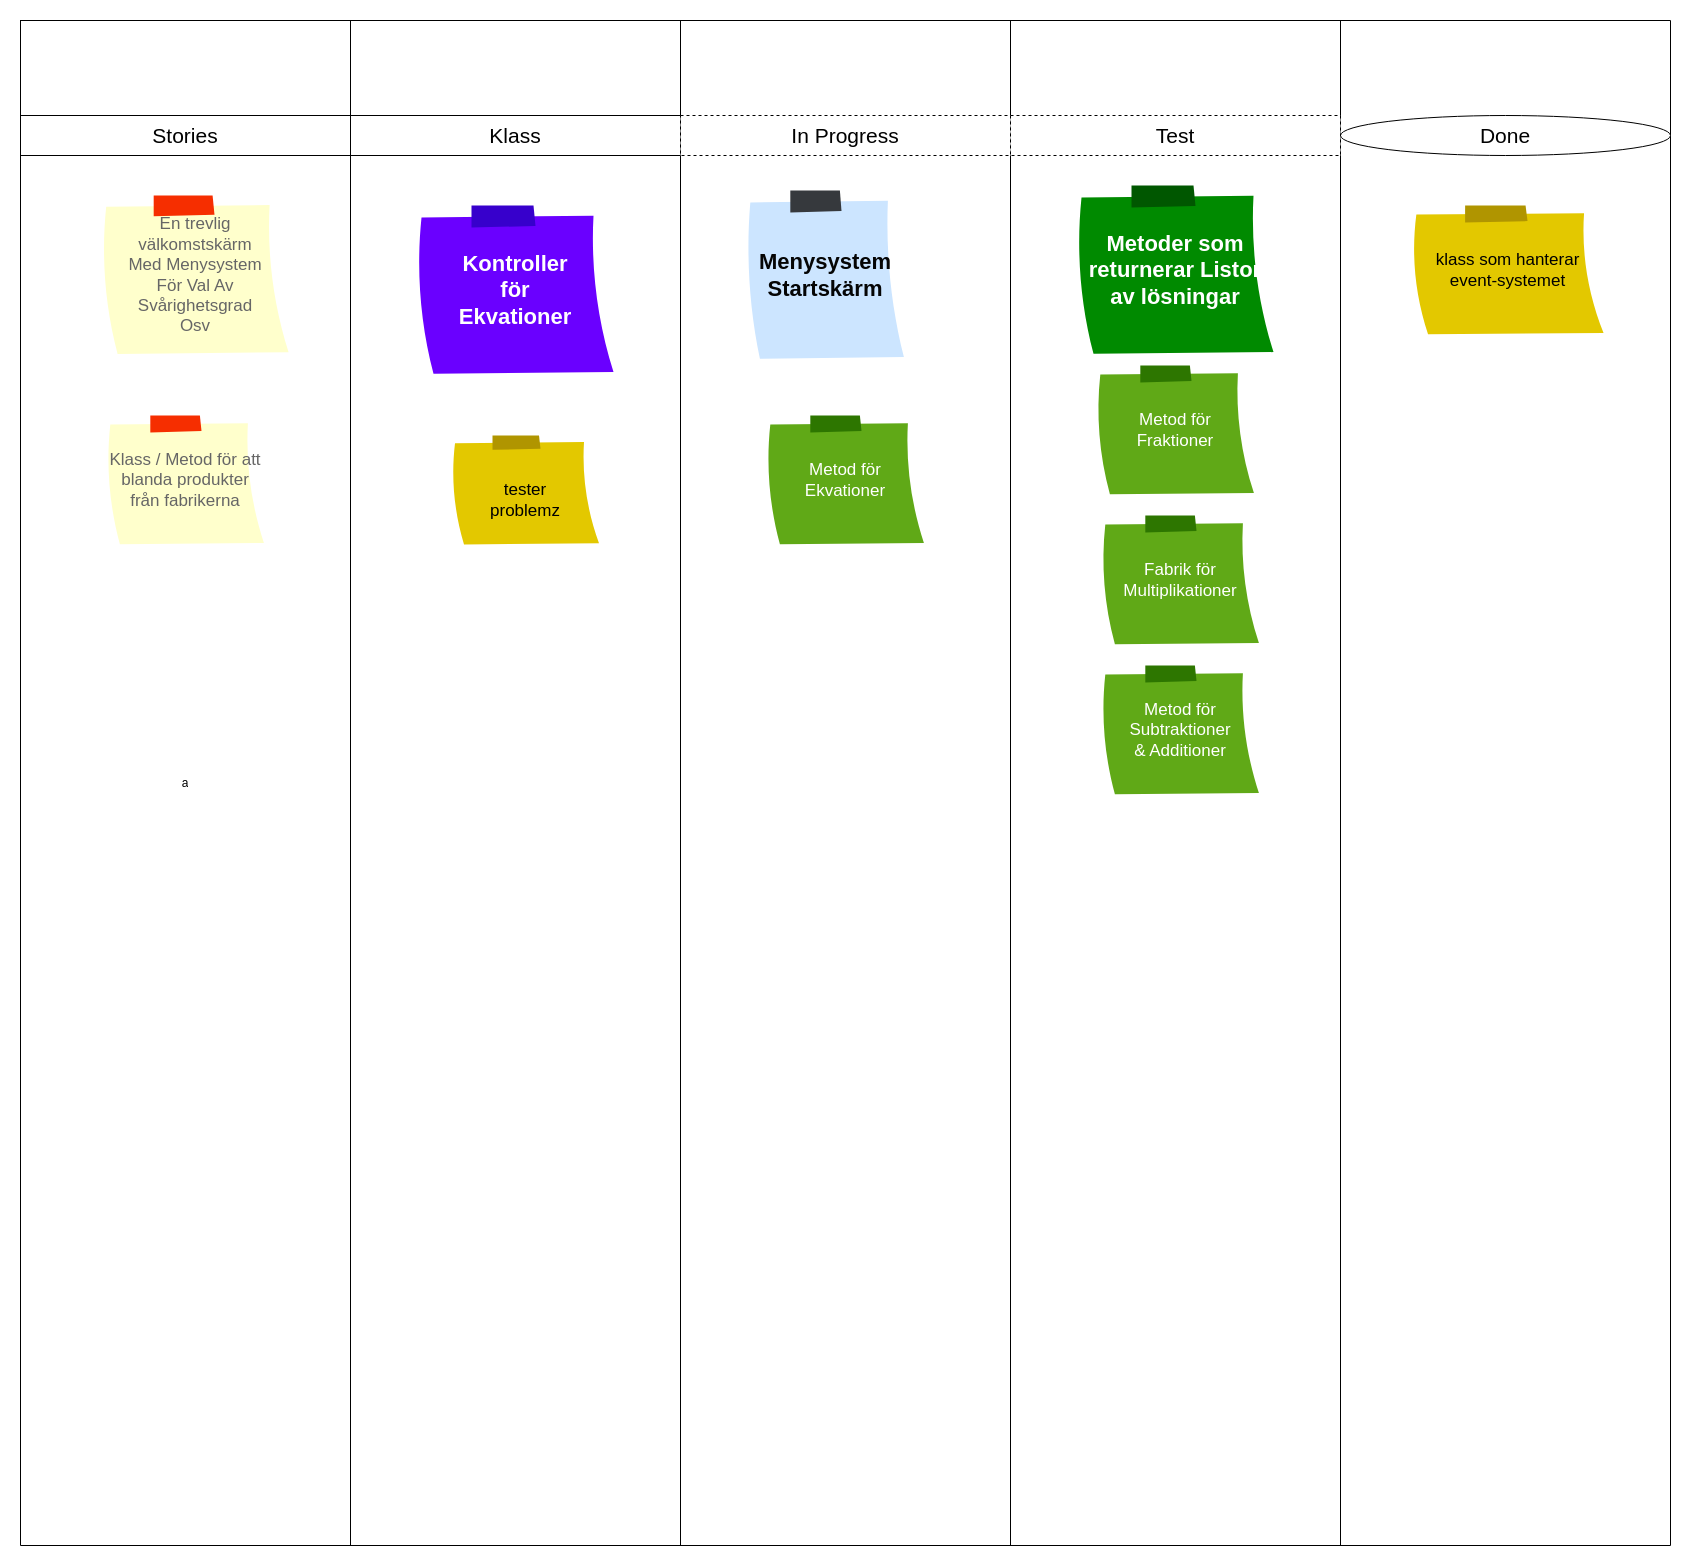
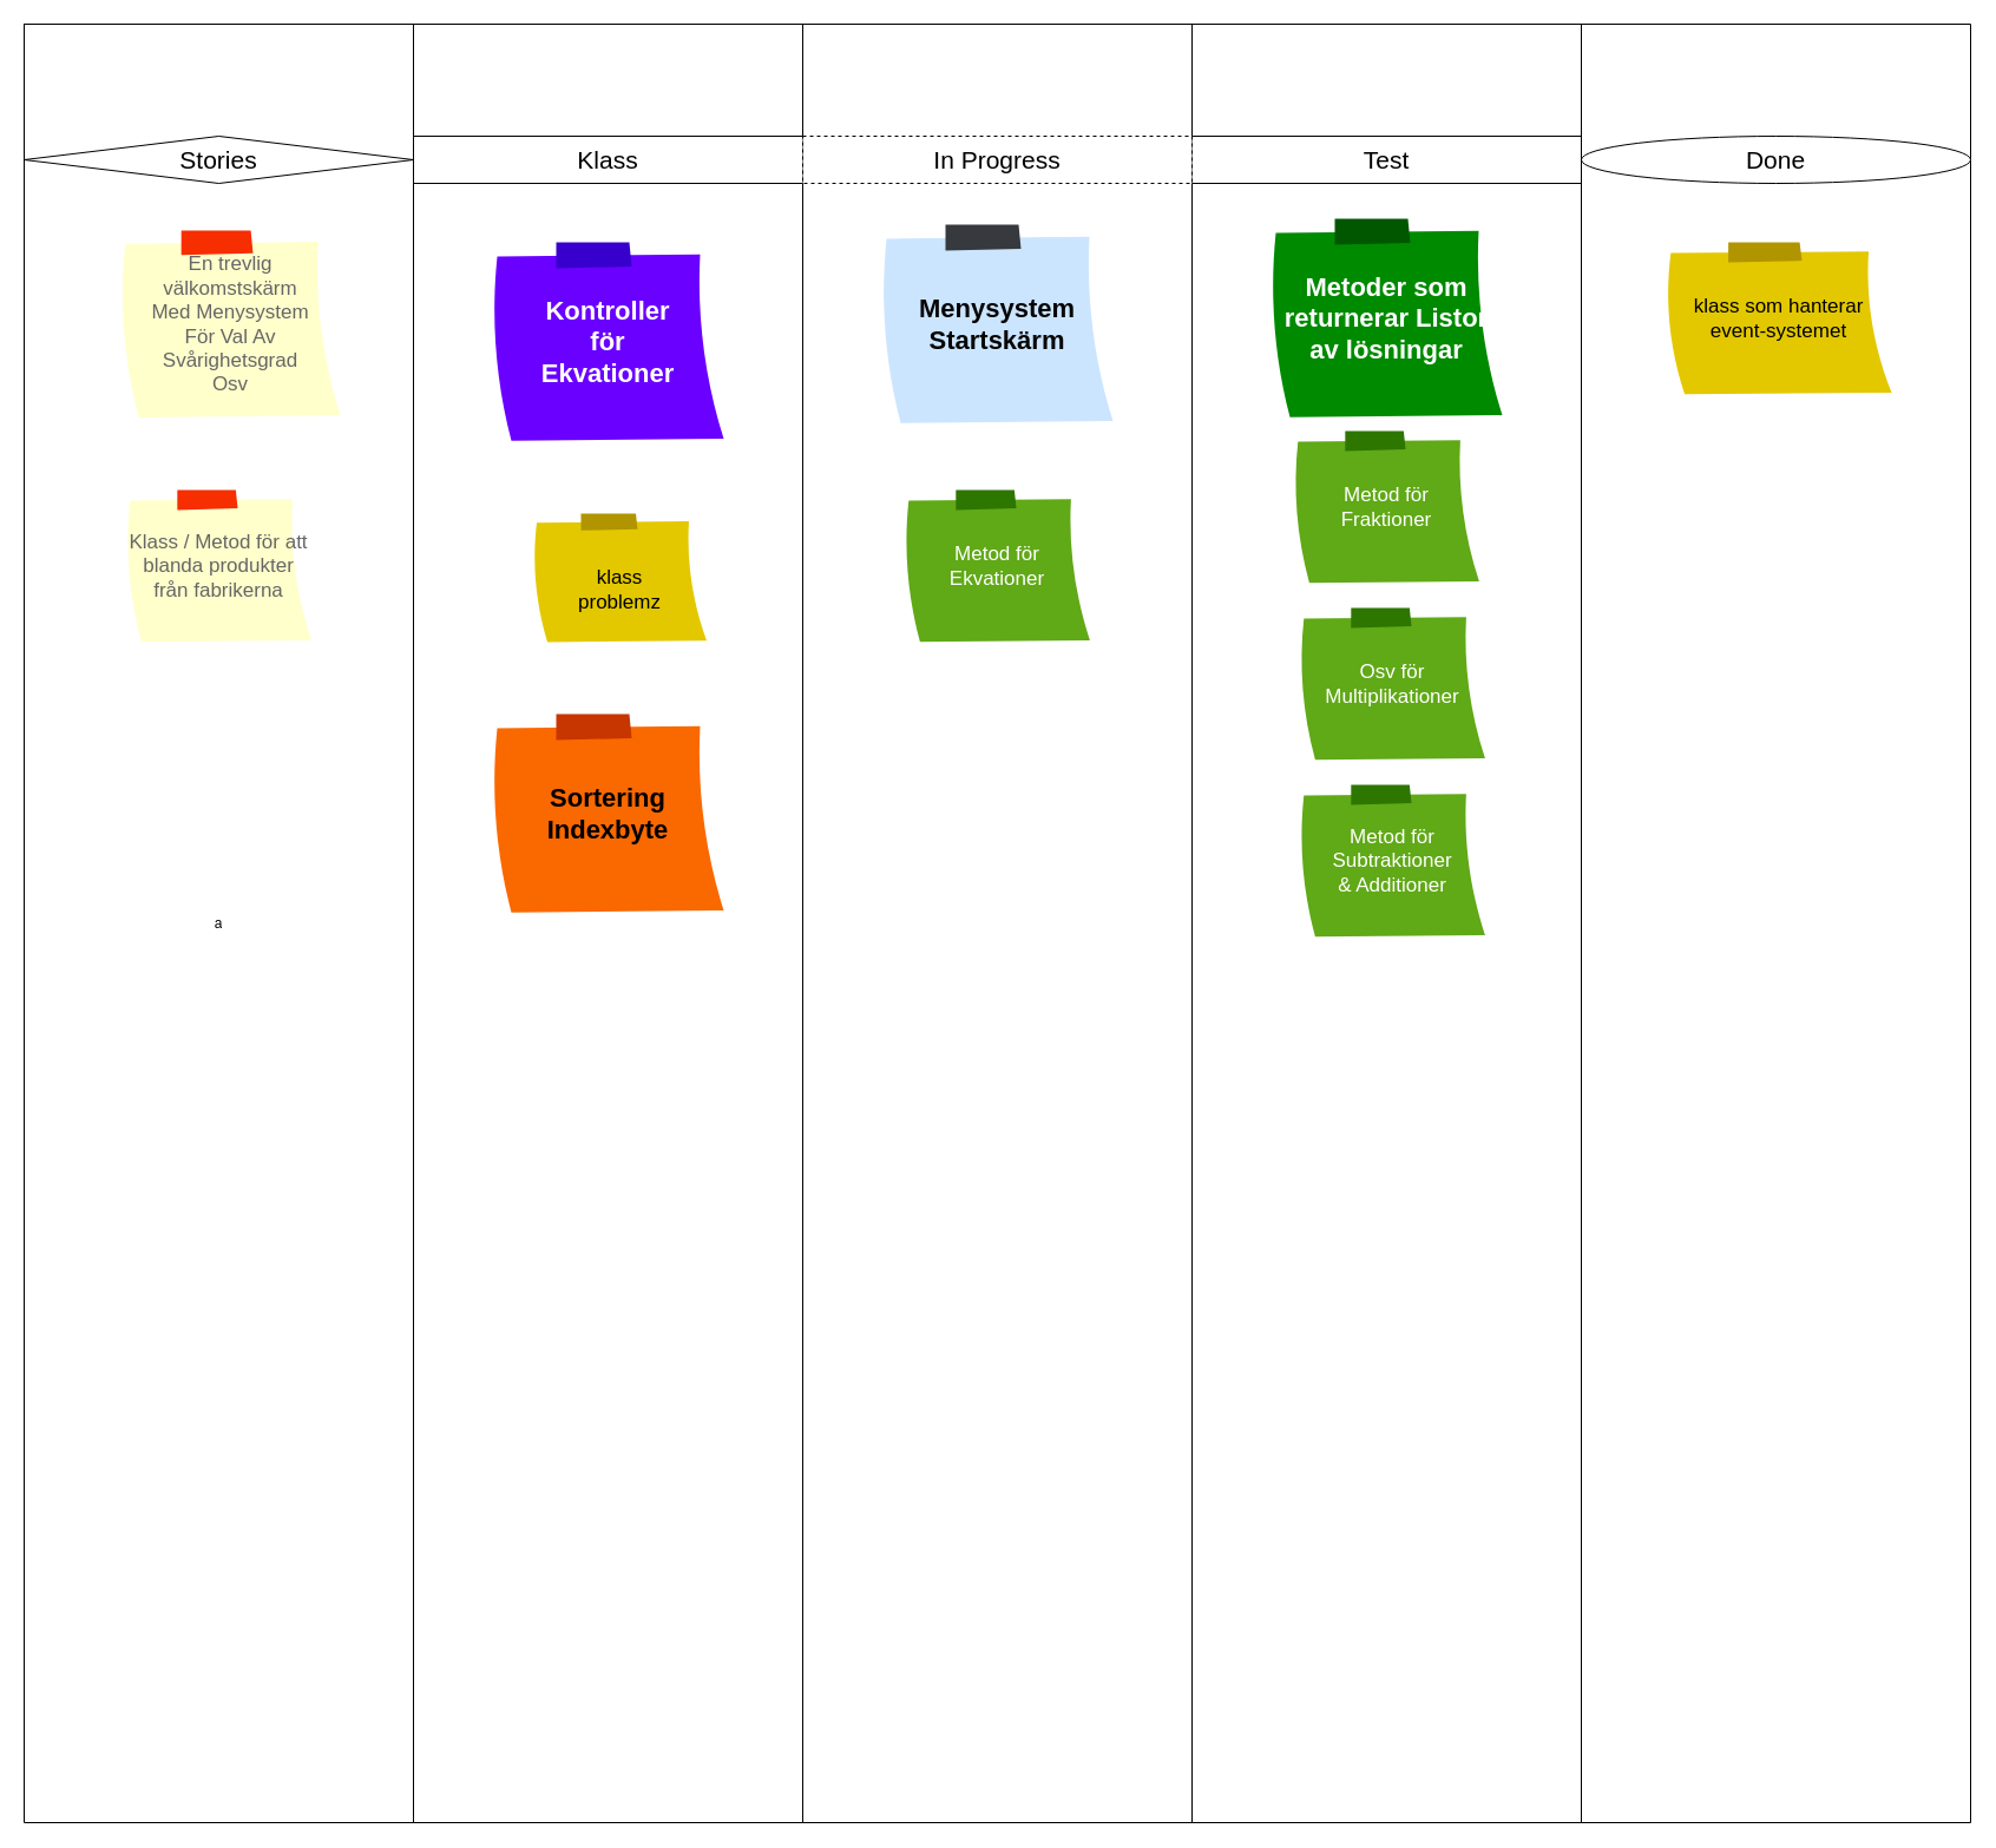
- <mxCell id="13" value="&lt;font style=&quot;font-size: 21px&quot;&gt;Stories&lt;/font&gt;" style="rounded=0;whiteSpace=wrap;html=1;" parent="1" vertex="1"><mxGeometry width="330" height="40" as="geometry" x="20" y="115" /></mxCell>
+ <mxCell id="13" value="&lt;font style=&quot;font-size: 21px&quot;&gt;Stories&lt;/font&gt;" style="rhombus;whiteSpace=wrap;html=1;" parent="1" vertex="1"><mxGeometry width="330" height="40" as="geometry" x="20" y="115" /></mxCell>
- <mxCell id="16" value="&lt;font style=&quot;font-size: 21px&quot;&gt;Test&lt;/font&gt;" style="rounded=0;whiteSpace=wrap;html=1;dashed=1;" parent="1" vertex="1"><mxGeometry x="1010" width="330" height="40" as="geometry" y="115" /></mxCell>
+ <mxCell id="16" value="&lt;font style=&quot;font-size: 21px&quot;&gt;Test&lt;/font&gt;" style="rounded=0;whiteSpace=wrap;html=1;" parent="1" vertex="1"><mxGeometry x="1010" width="330" height="40" as="geometry" y="115" /></mxCell>
- <mxCell id="25" value="&lt;b&gt;&lt;font style=&quot;font-size: 22px&quot;&gt;Menysystem&lt;br&gt;Startskärm&lt;br&gt;&lt;/font&gt;&lt;/b&gt;" style="strokeWidth=1;shadow=0;dashed=0;align=center;html=1;shape=mxgraph.mockup.text.stickyNote2;mainText=;fontSize=17;whiteSpace=wrap;fillColor=#cce5ff;strokeColor=#36393d;fontColor=#050505;" parent="1" vertex="1"><mxGeometry x="745" y="190" width="160" height="170" as="geometry" /></mxCell>
+ <mxCell id="25" value="&lt;b&gt;&lt;font style=&quot;font-size: 22px&quot;&gt;Menysystem&lt;br&gt;Startskärm&lt;br&gt;&lt;/font&gt;&lt;/b&gt;" style="strokeWidth=1;shadow=0;dashed=0;align=center;html=1;shape=mxgraph.mockup.text.stickyNote2;mainText=;fontSize=17;whiteSpace=wrap;fillColor=#cce5ff;strokeColor=#36393d;fontColor=#050505;" parent="1" vertex="1"><mxGeometry x="745" y="190" width="200" height="170" as="geometry" /></mxCell>
- <mxCell id="23" value="&lt;br&gt;tester&lt;br&gt;problemz" style="strokeWidth=1;shadow=0;dashed=0;align=center;html=1;shape=mxgraph.mockup.text.stickyNote2;fontColor=#000000;mainText=;fontSize=17;whiteSpace=wrap;fillColor=#e3c800;strokeColor=#B09500;" parent="1" vertex="1"><mxGeometry x="450" y="435" width="150" height="110" as="geometry" /></mxCell>
+ <mxCell id="23" value="&lt;br&gt;klass&lt;br&gt;problemz" style="strokeWidth=1;shadow=0;dashed=0;align=center;html=1;shape=mxgraph.mockup.text.stickyNote2;fontColor=#000000;mainText=;fontSize=17;whiteSpace=wrap;fillColor=#e3c800;strokeColor=#B09500;" parent="1" vertex="1"><mxGeometry x="450" y="435" width="150" height="110" as="geometry" /></mxCell>
- <mxCell id="10" value="Fabrik för&lt;br&gt;Multiplikationer" style="strokeWidth=1;shadow=0;dashed=0;align=center;html=1;shape=mxgraph.mockup.text.stickyNote2;fontColor=#ffffff;mainText=;fontSize=17;whiteSpace=wrap;fillColor=#60a917;strokeColor=#2D7600;" parent="1" vertex="1"><mxGeometry x="1100" y="515" width="160" height="130" as="geometry" /></mxCell>
+ <mxCell id="10" value="Osv för&lt;br&gt;Multiplikationer" style="strokeWidth=1;shadow=0;dashed=0;align=center;html=1;shape=mxgraph.mockup.text.stickyNote2;fontColor=#ffffff;mainText=;fontSize=17;whiteSpace=wrap;fillColor=#60a917;strokeColor=#2D7600;" parent="1" vertex="1"><mxGeometry x="1100" y="515" width="160" height="130" as="geometry" /></mxCell>
+ <mxCell id="24" value="&lt;b&gt;&lt;font style=&quot;font-size: 22px&quot;&gt;Sortering&lt;br&gt;Indexbyte&lt;br&gt;&lt;/font&gt;&lt;/b&gt;" style="strokeWidth=1;shadow=0;dashed=0;align=center;html=1;shape=mxgraph.mockup.text.stickyNote2;mainText=;fontSize=17;whiteSpace=wrap;fillColor=#fa6800;strokeColor=#C73500;fontColor=#000000;" parent="1" vertex="1"><mxGeometry x="415" y="605" width="200" height="170" as="geometry" /></mxCell>
